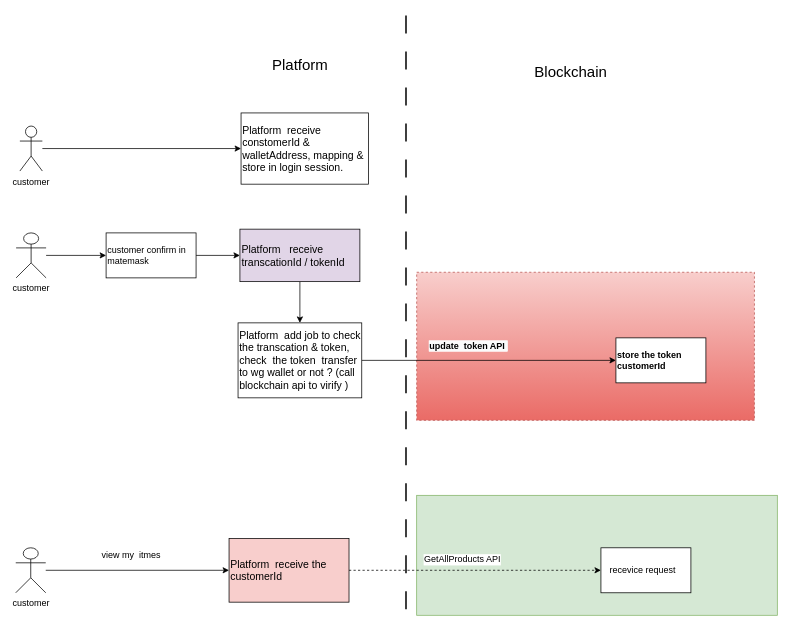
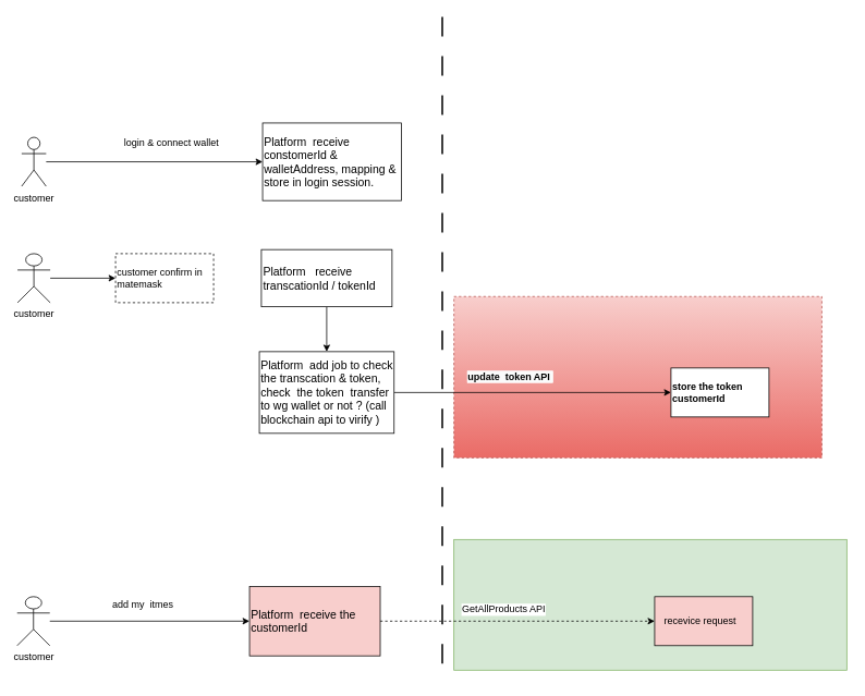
- <mxCell id="8" value="Platform" style="text;html=1;strokeColor=none;fillColor=none;align=center;verticalAlign=middle;whiteSpace=wrap;rounded=0;fontSize=20;" vertex="1" parent="1"><mxGeometry x="369.5" y="70" width="60" height="30" as="geometry" /></mxCell>
- <mxCell id="15" value="Blockchain" style="text;html=1;strokeColor=none;fillColor=none;align=center;verticalAlign=middle;whiteSpace=wrap;rounded=0;fontSize=20;" vertex="1" parent="1"><mxGeometry x="731" y="80" width="60" height="30" as="geometry" /></mxCell>
+ <mxCell id="7" value="login &amp;amp; connect wallet&amp;nbsp;" style="text;html=1;align=center;verticalAlign=middle;resizable=0;points=[];autosize=1;strokeColor=none;fillColor=none;" vertex="1" parent="1"><mxGeometry x="141" y="160" width="140" height="30" as="geometry" /></mxCell>
- <mxCell id="10" value="customer confirm in matemask" style="whiteSpace=wrap;html=1;align=left;rounded=0;fontSize=12;" vertex="1" parent="1"><mxGeometry x="141" y="310" width="120" height="60" as="geometry" /></mxCell>
+ <mxCell id="10" value="customer confirm in matemask" style="whiteSpace=wrap;html=1;align=left;rounded=0;fontSize=12;dashed=1;" vertex="1" parent="1"><mxGeometry x="141" y="310" width="120" height="60" as="geometry" /></mxCell>
- <mxCell id="9" style="edgeStyle=orthogonalEdgeStyle;rounded=0;orthogonalLoop=1;jettySize=auto;html=1;entryX=0;entryY=0.5;entryDx=0;entryDy=0;fontSize=14;" edge="1" parent="1" source="10" target="14"><mxGeometry relative="1" as="geometry" /></mxCell>
- <mxCell id="14" value="Platform&amp;nbsp; &amp;nbsp;receive transcationId / tokenId" style="rounded=0;whiteSpace=wrap;html=1;fontSize=14;align=left;fillColor=#e1d5e7;" vertex="1" parent="1"><mxGeometry x="319.5" y="305" width="160" height="70" as="geometry" /></mxCell>
+ <mxCell id="14" value="Platform&amp;nbsp; &amp;nbsp;receive transcationId / tokenId" style="rounded=0;whiteSpace=wrap;html=1;fontSize=14;align=left;" vertex="1" parent="1"><mxGeometry x="319.5" y="305" width="160" height="70" as="geometry" /></mxCell>
- <mxCell id="25" value="view my&amp;nbsp; itmes&amp;nbsp;" style="text;html=1;align=center;verticalAlign=middle;resizable=0;points=[];autosize=1;strokeColor=none;fillColor=none;fontSize=12;" vertex="1" parent="1"><mxGeometry x="120.5" y="725" width="110" height="30" as="geometry" /></mxCell>
+ <mxCell id="25" value="add my&amp;nbsp; itmes&amp;nbsp;" style="text;html=1;align=center;verticalAlign=middle;resizable=0;points=[];autosize=1;strokeColor=none;fillColor=none;fontSize=12;" vertex="1" parent="1"><mxGeometry x="120.5" y="725" width="110" height="30" as="geometry" /></mxCell>
- <mxCell id="26" value="&amp;nbsp; &amp;nbsp;recevice request" style="whiteSpace=wrap;html=1;align=left;rounded=0;fontSize=12;" vertex="1" parent="1"><mxGeometry x="801" y="730" width="120" height="60" as="geometry" /></mxCell>
+ <mxCell id="26" value="&amp;nbsp; &amp;nbsp;recevice request" style="whiteSpace=wrap;html=1;align=left;rounded=0;fontSize=12;fillColor=#f8cecc;" vertex="1" parent="1"><mxGeometry x="801" y="730" width="120" height="60" as="geometry" /></mxCell>
